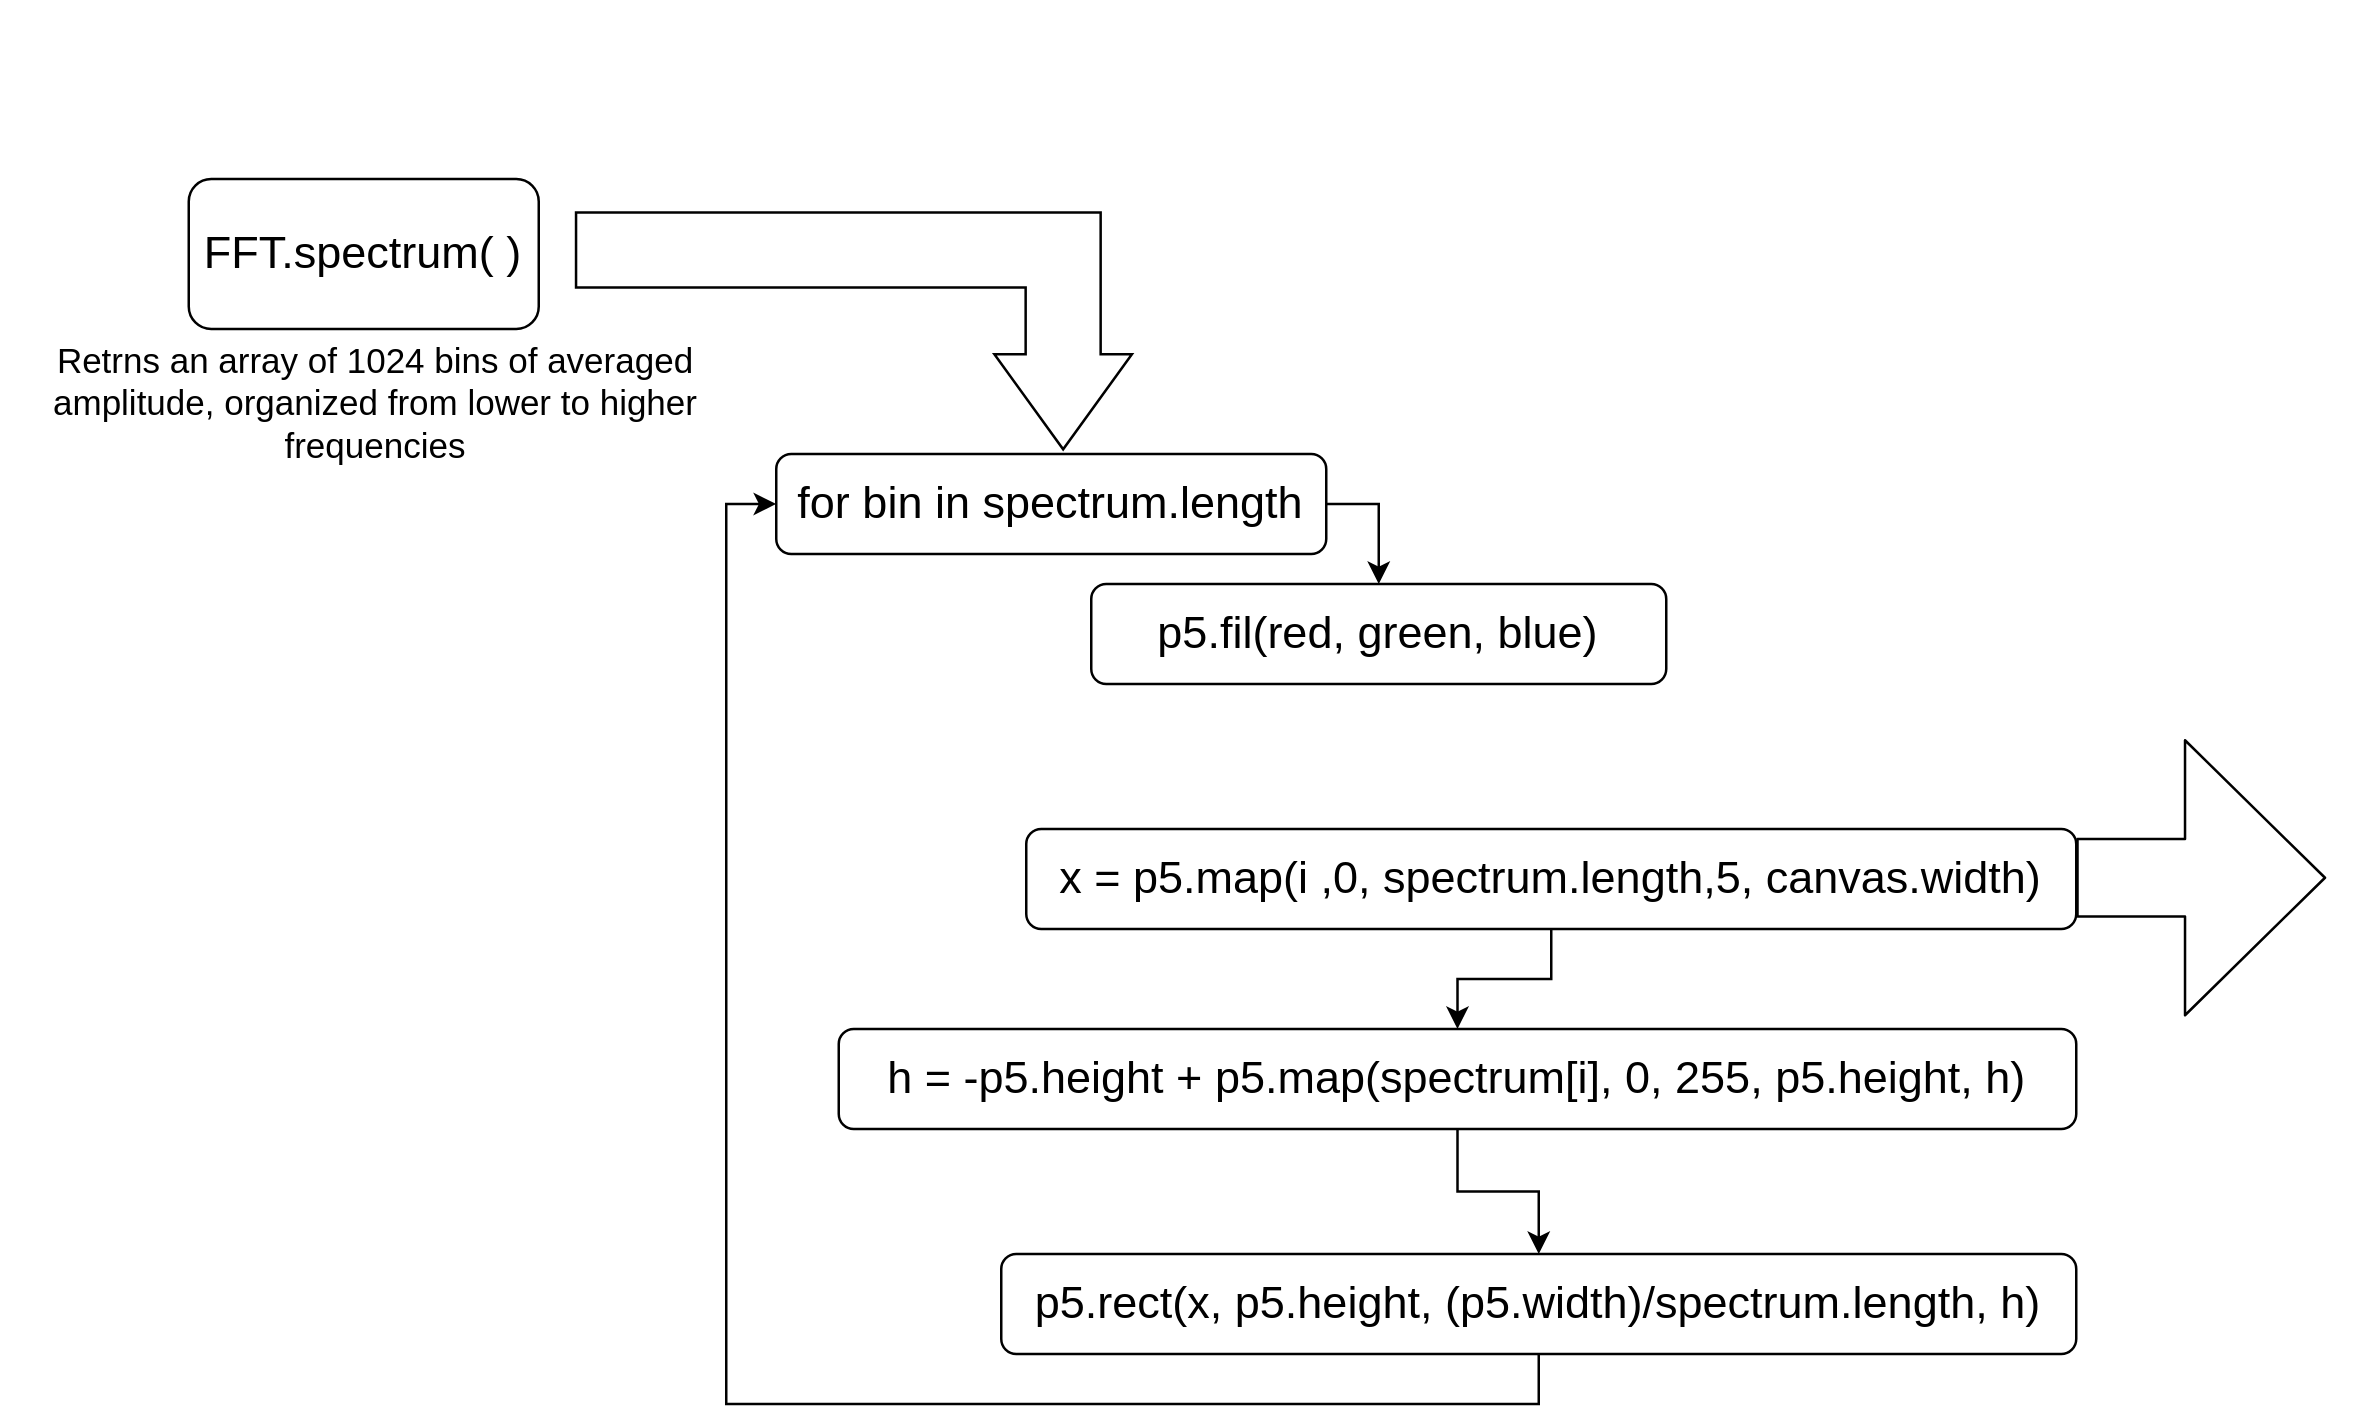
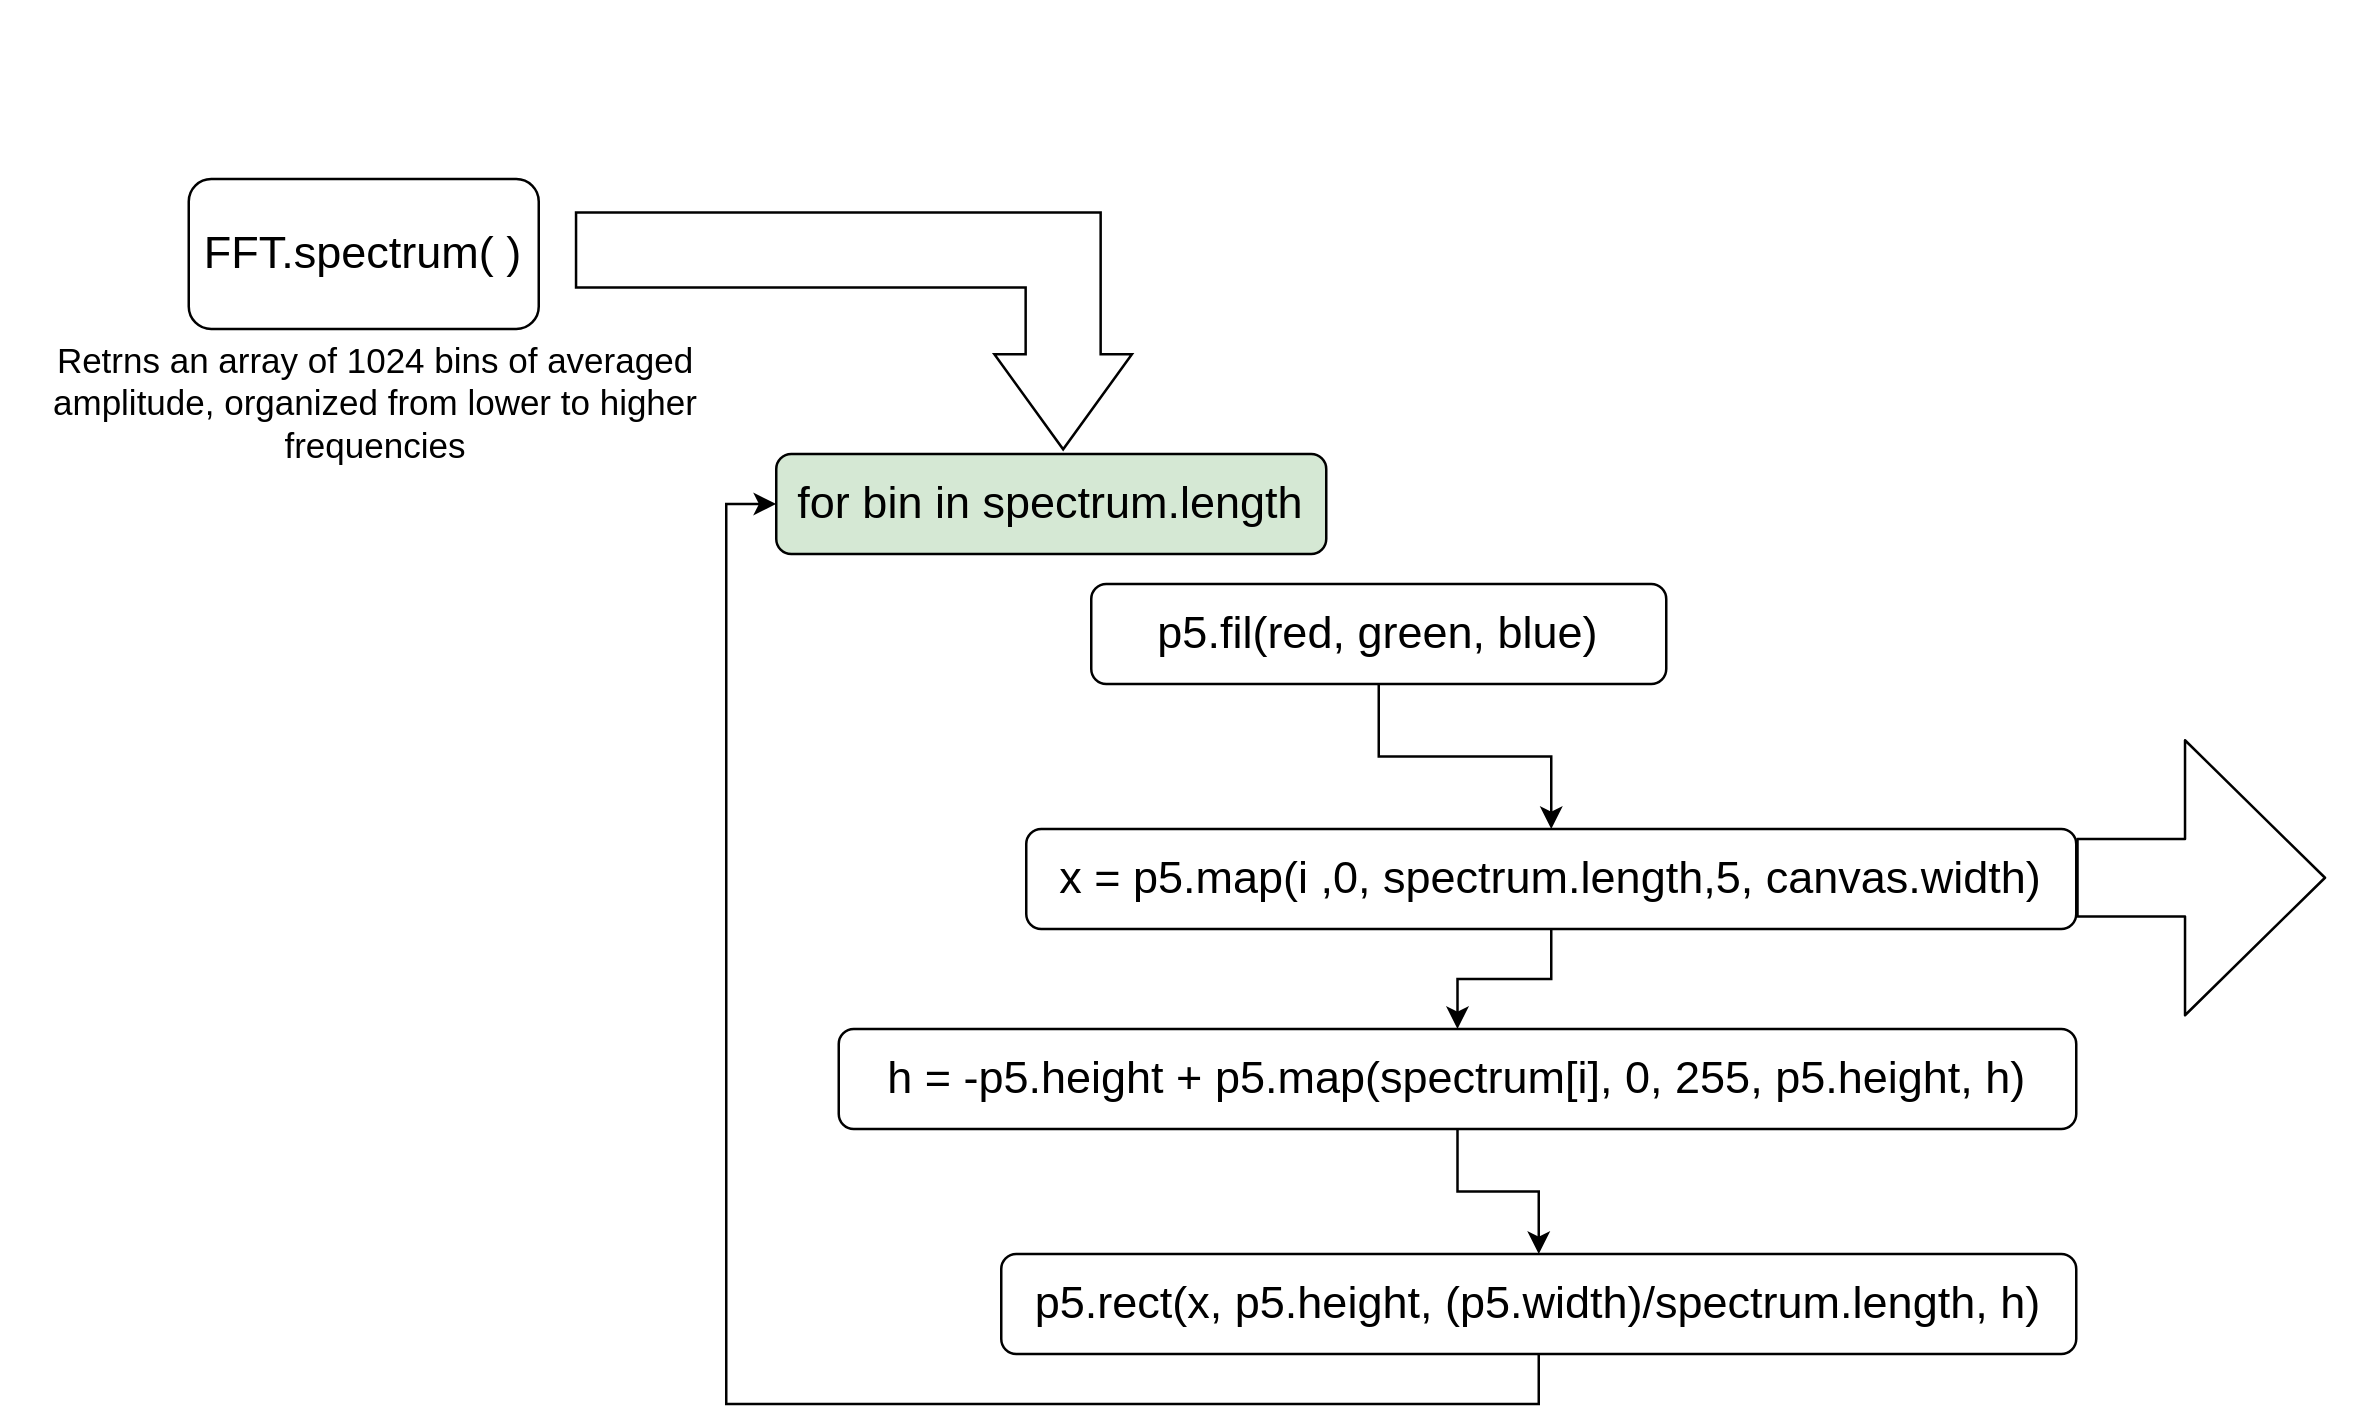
- <mxCell id="5" value="&lt;font style=&quot;font-size: 18px&quot;&gt;for bin in spectrum.length&lt;br&gt;&lt;/font&gt;" style="rounded=1;whiteSpace=wrap;html=1;" vertex="1" parent="1"><mxGeometry x="310" y="181" width="220" height="40" as="geometry" /></mxCell>
+ <mxCell id="5" value="&lt;font style=&quot;font-size: 18px&quot;&gt;for bin in spectrum.length&lt;br&gt;&lt;/font&gt;" style="rounded=1;whiteSpace=wrap;html=1;fillColor=#d5e8d4;" vertex="1" parent="1"><mxGeometry x="310" y="181" width="220" height="40" as="geometry" /></mxCell>
- <mxCell id="4" style="edgeStyle=orthogonalEdgeStyle;rounded=0;orthogonalLoop=1;jettySize=auto;html=1;exitX=1;exitY=0.5;exitDx=0;exitDy=0;entryX=0.5;entryY=0;entryDx=0;entryDy=0;" edge="1" parent="1" source="5" target="7"><mxGeometry relative="1" as="geometry" /></mxCell>
+ <mxCell id="6" style="edgeStyle=orthogonalEdgeStyle;rounded=0;orthogonalLoop=1;jettySize=auto;html=1;exitX=0.5;exitY=1;exitDx=0;exitDy=0;entryX=0.5;entryY=0;entryDx=0;entryDy=0;" edge="1" parent="1" source="7" target="9"><mxGeometry relative="1" as="geometry" /></mxCell>
